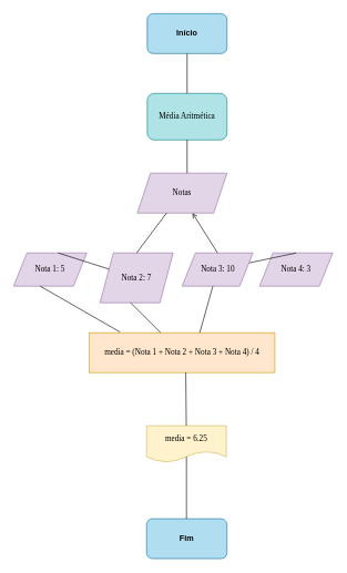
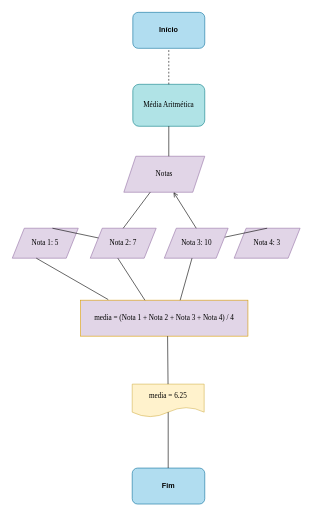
- <mxCell id="20" value="" style="endArrow=none;html=1;entryX=0.5;entryY=1;entryDx=0;entryDy=0;" edge="1" parent="1" source="6" target="17"><mxGeometry width="50" height="50" relative="1" as="geometry"><mxPoint x="250" y="160" as="sourcePoint" /><mxPoint x="300" y="110" as="targetPoint" /></mxGeometry></mxCell>
+ <mxCell id="20" value="" style="endArrow=none;html=1;entryX=0.5;entryY=1;entryDx=0;entryDy=0;dashed=1;" edge="1" parent="1" source="6" target="17"><mxGeometry width="50" height="50" relative="1" as="geometry"><mxPoint x="250" y="160" as="sourcePoint" /><mxPoint x="300" y="110" as="targetPoint" /></mxGeometry></mxCell>
- <mxCell id="4" value="Nota 2: 7" style="shape=parallelogram;perimeter=parallelogramPerimeter;whiteSpace=wrap;html=1;fixedSize=1;fillColor=#e1d5e7;strokeColor=#9673a6;fontFamily=Georgia;" parent="1" vertex="1"><mxGeometry x="150" y="380" width="110" height="75" as="geometry" /></mxCell>
+ <mxCell id="4" value="Nota 2: 7" style="shape=parallelogram;perimeter=parallelogramPerimeter;whiteSpace=wrap;html=1;fixedSize=1;fillColor=#e1d5e7;strokeColor=#9673a6;fontFamily=Georgia;" parent="1" vertex="1"><mxGeometry x="150" y="380" width="110" height="50" as="geometry" /></mxCell>
- <mxCell id="12" value="media = (Nota 1 + Nota 2 + Nota 3 + Nota 4) / 4" style="rounded=0;whiteSpace=wrap;html=1;fillColor=#ffe6cc;strokeColor=#d79b00;fontFamily=Georgia;" parent="1" vertex="1"><mxGeometry x="134" y="500" width="279" height="60" as="geometry" /></mxCell>
+ <mxCell id="12" value="media = (Nota 1 + Nota 2 + Nota 3 + Nota 4) / 4" style="rounded=0;whiteSpace=wrap;html=1;fillColor=#e1d5e7;strokeColor=#d79b00;fontFamily=Georgia;" parent="1" vertex="1"><mxGeometry x="134" y="500" width="279" height="60" as="geometry" /></mxCell>
